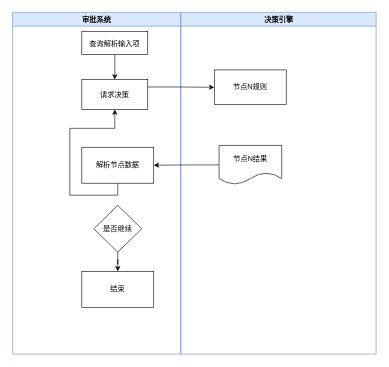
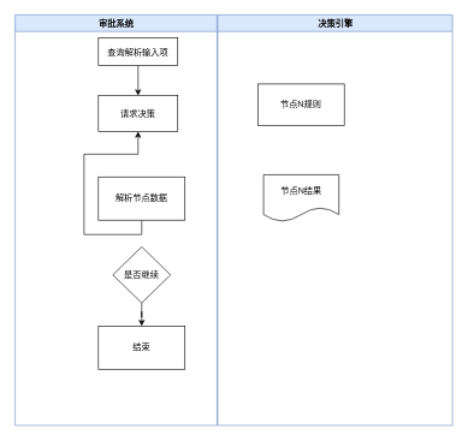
- <mxCell id="14" style="edgeStyle=orthogonalEdgeStyle;rounded=0;orthogonalLoop=1;jettySize=auto;html=1;exitX=1;exitY=0.25;exitDx=0;exitDy=0;entryX=0;entryY=0.5;entryDx=0;entryDy=0;" parent="1" source="3" target="12" edge="1"><mxGeometry relative="1" as="geometry" /></mxCell>
- <mxCell id="15" value="" style="edgeStyle=orthogonalEdgeStyle;rounded=0;orthogonalLoop=1;jettySize=auto;html=1;" parent="1" source="13" target="5" edge="1"><mxGeometry relative="1" as="geometry" /></mxCell>
